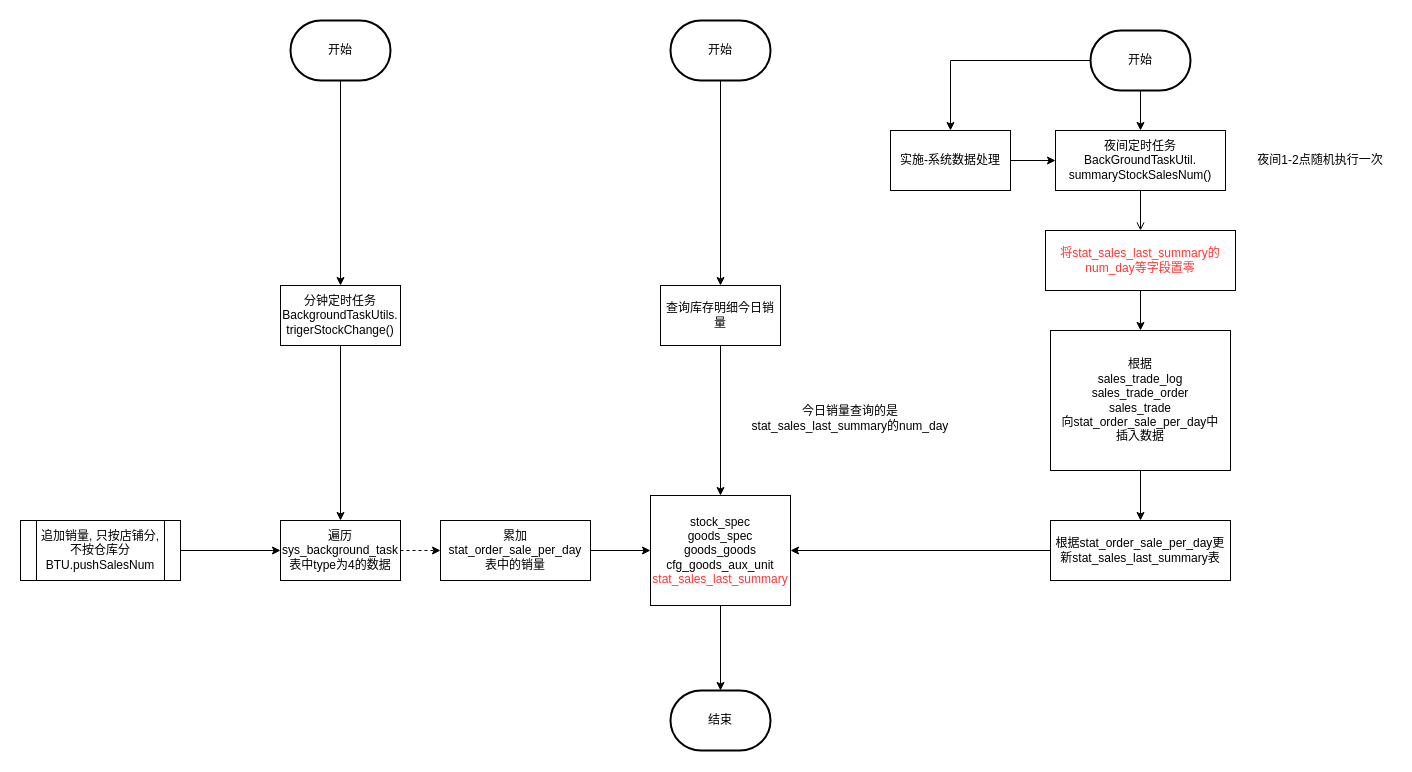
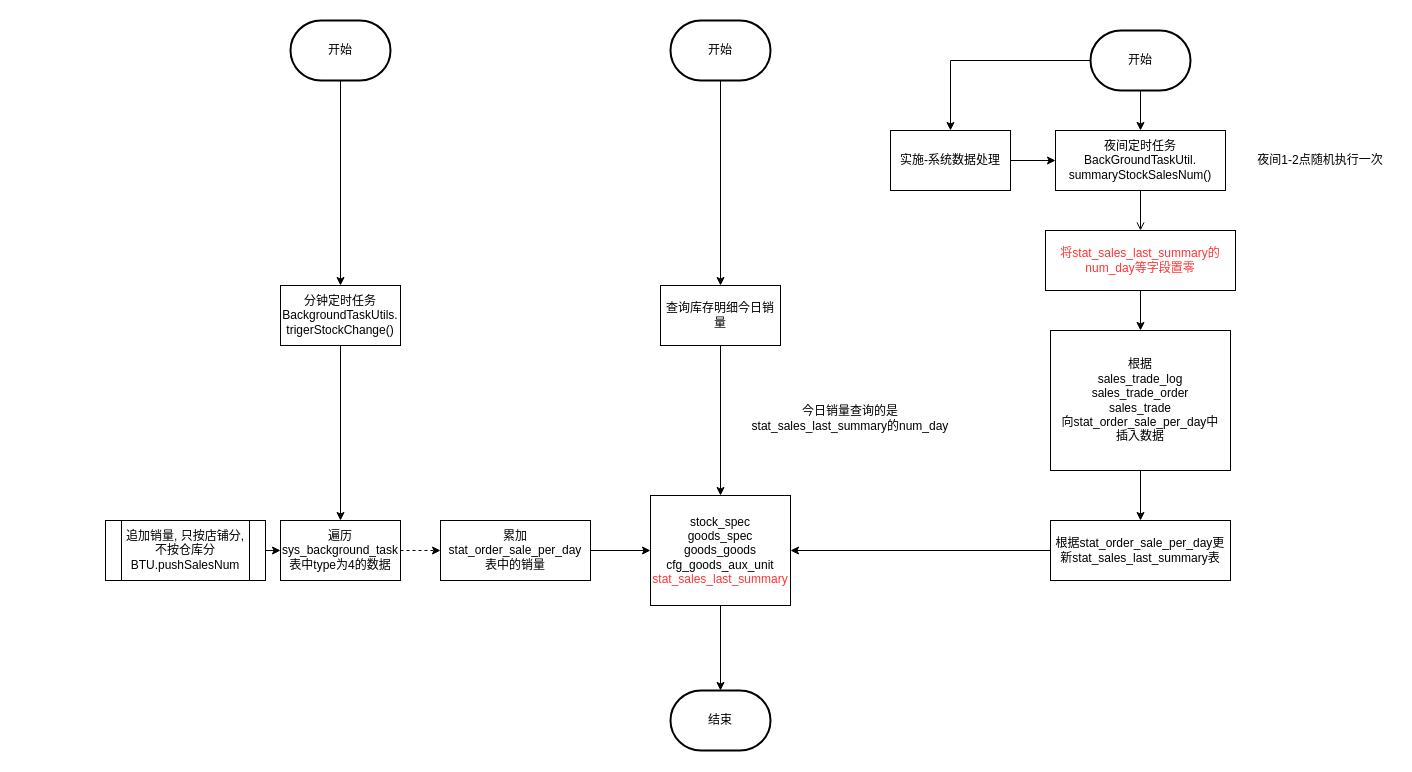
- <mxCell id="33" value="&lt;span&gt;追加销量, 只按店铺分, 不按仓库分&lt;/span&gt;&lt;br&gt;&lt;span&gt;BTU.pushSalesNum&lt;/span&gt;" style="shape=process;whiteSpace=wrap;html=1;backgroundOutline=1;" parent="1" vertex="1"><mxGeometry x="20" y="520" width="160" height="60" as="geometry" /></mxCell>
+ <mxCell id="33" value="&lt;span&gt;追加销量, 只按店铺分, 不按仓库分&lt;/span&gt;&lt;br&gt;&lt;span&gt;BTU.pushSalesNum&lt;/span&gt;" style="shape=process;whiteSpace=wrap;html=1;backgroundOutline=1;" parent="1" vertex="1"><mxGeometry x="105" y="520" width="160" height="60" as="geometry" /></mxCell>
